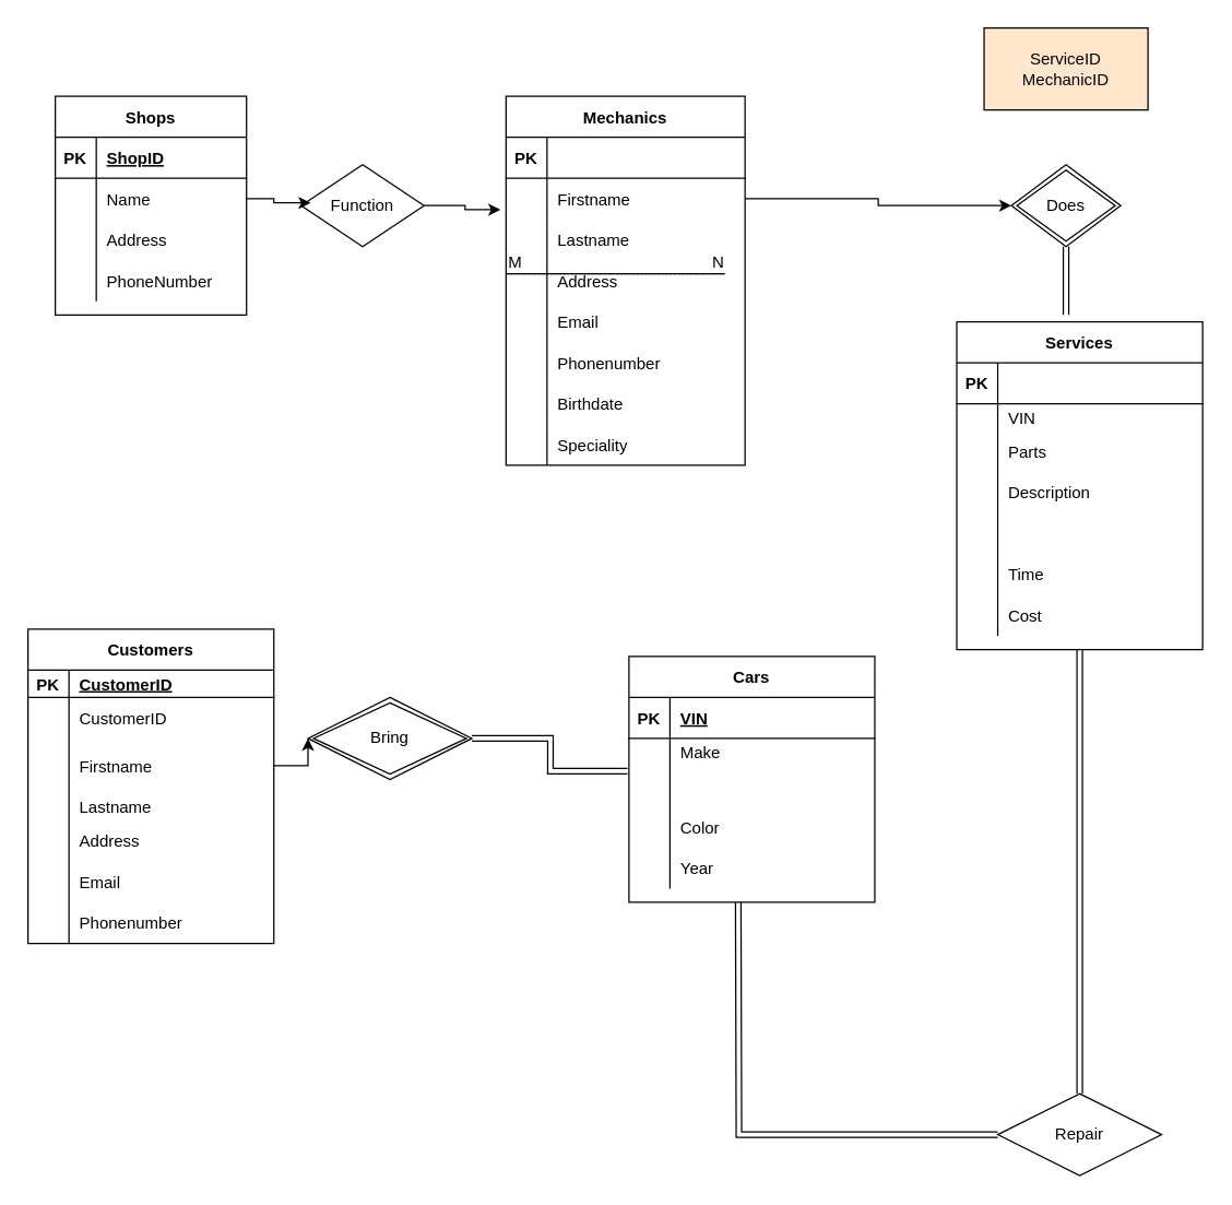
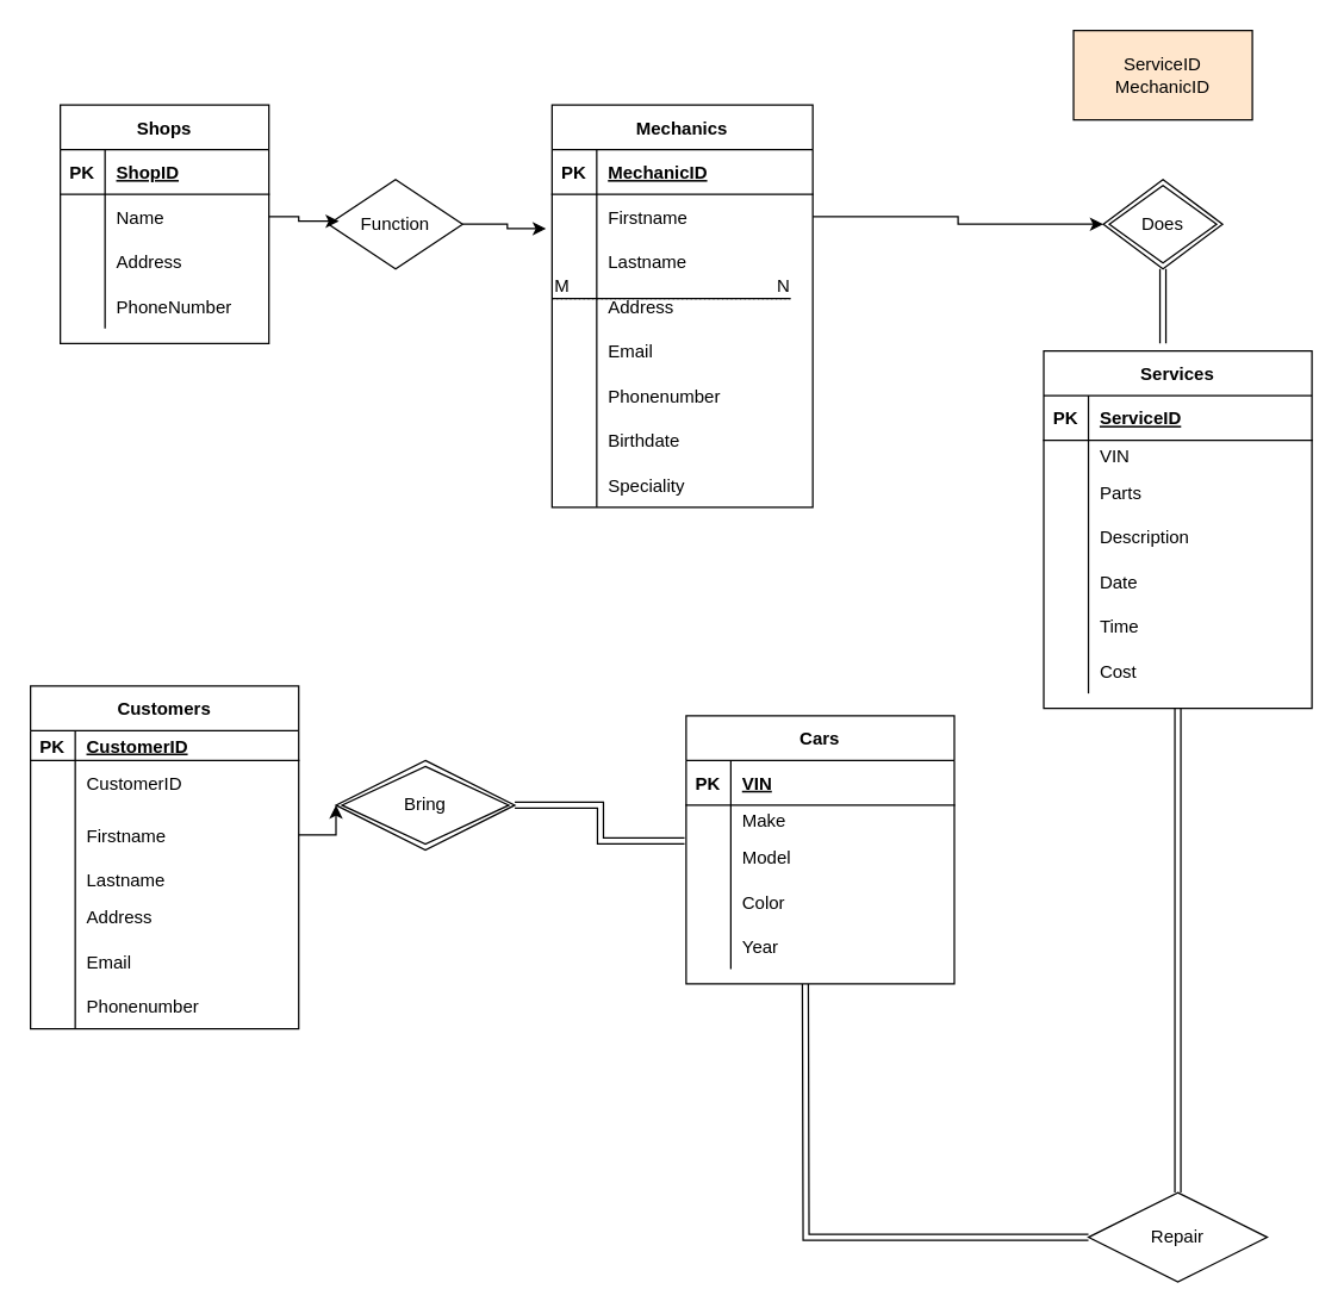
+ <mxCell id="18" value="MechanicID" style="shape=partialRectangle;connectable=0;fillColor=none;top=0;left=0;bottom=0;right=0;align=left;spacingLeft=6;fontStyle=5;overflow=hidden;" vertex="1" parent="16"><mxGeometry x="30" width="145" height="30" as="geometry" /></mxCell>
+ <mxCell id="82" value="ServiceID" style="shape=partialRectangle;connectable=0;fillColor=none;top=0;left=0;bottom=0;right=0;align=left;spacingLeft=6;fontStyle=5;overflow=hidden;" vertex="1" parent="80"><mxGeometry x="30" width="150" height="30" as="geometry" /></mxCell>
+ <mxCell id="94" value="Date" style="shape=partialRectangle;connectable=0;fillColor=none;top=0;left=0;bottom=0;right=0;align=left;spacingLeft=6;overflow=hidden;" vertex="1" parent="92"><mxGeometry x="30" width="150" height="30" as="geometry" /></mxCell>
+ <mxCell id="71" value="Model" style="shape=partialRectangle;connectable=0;fillColor=none;top=0;left=0;bottom=0;right=0;align=left;spacingLeft=6;overflow=hidden;" vertex="1" parent="69"><mxGeometry x="30" width="150" height="30" as="geometry" /></mxCell>
